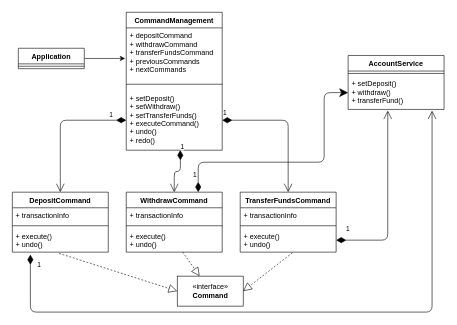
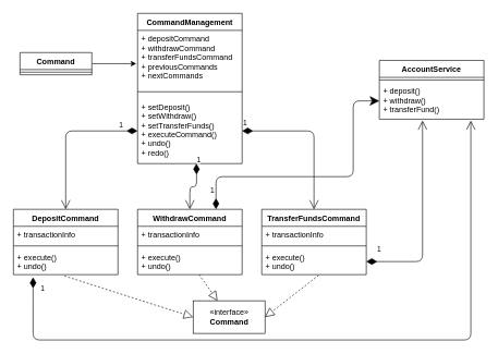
- <mxCell id="3" value="Application" style="swimlane;fontStyle=1;align=center;verticalAlign=top;childLayout=stackLayout;horizontal=1;startSize=26;horizontalStack=0;resizeParent=1;resizeParentMax=0;resizeLast=0;collapsible=1;marginBottom=0;" vertex="1" parent="1"><mxGeometry x="30" y="80" width="110" height="34" as="geometry" /></mxCell>
+ <mxCell id="3" value="Command" style="swimlane;fontStyle=1;align=center;verticalAlign=top;childLayout=stackLayout;horizontal=1;startSize=26;horizontalStack=0;resizeParent=1;resizeParentMax=0;resizeLast=0;collapsible=1;marginBottom=0;" vertex="1" parent="1"><mxGeometry x="30" y="80" width="110" height="34" as="geometry" /></mxCell>
- <mxCell id="30" value="+ setDeposit()&#10;+ withdraw()&#10;+ transferFund()" style="text;strokeColor=none;fillColor=none;align=left;verticalAlign=top;spacingLeft=4;spacingRight=4;overflow=hidden;rotatable=0;points=[[0,0.5],[1,0.5]];portConstraint=eastwest;" vertex="1" parent="28"><mxGeometry y="34" width="160" height="56" as="geometry" /></mxCell>
+ <mxCell id="30" value="+ deposit()&#10;+ withdraw()&#10;+ transferFund()" style="text;strokeColor=none;fillColor=none;align=left;verticalAlign=top;spacingLeft=4;spacingRight=4;overflow=hidden;rotatable=0;points=[[0,0.5],[1,0.5]];portConstraint=eastwest;" vertex="1" parent="28"><mxGeometry y="34" width="160" height="56" as="geometry" /></mxCell>
